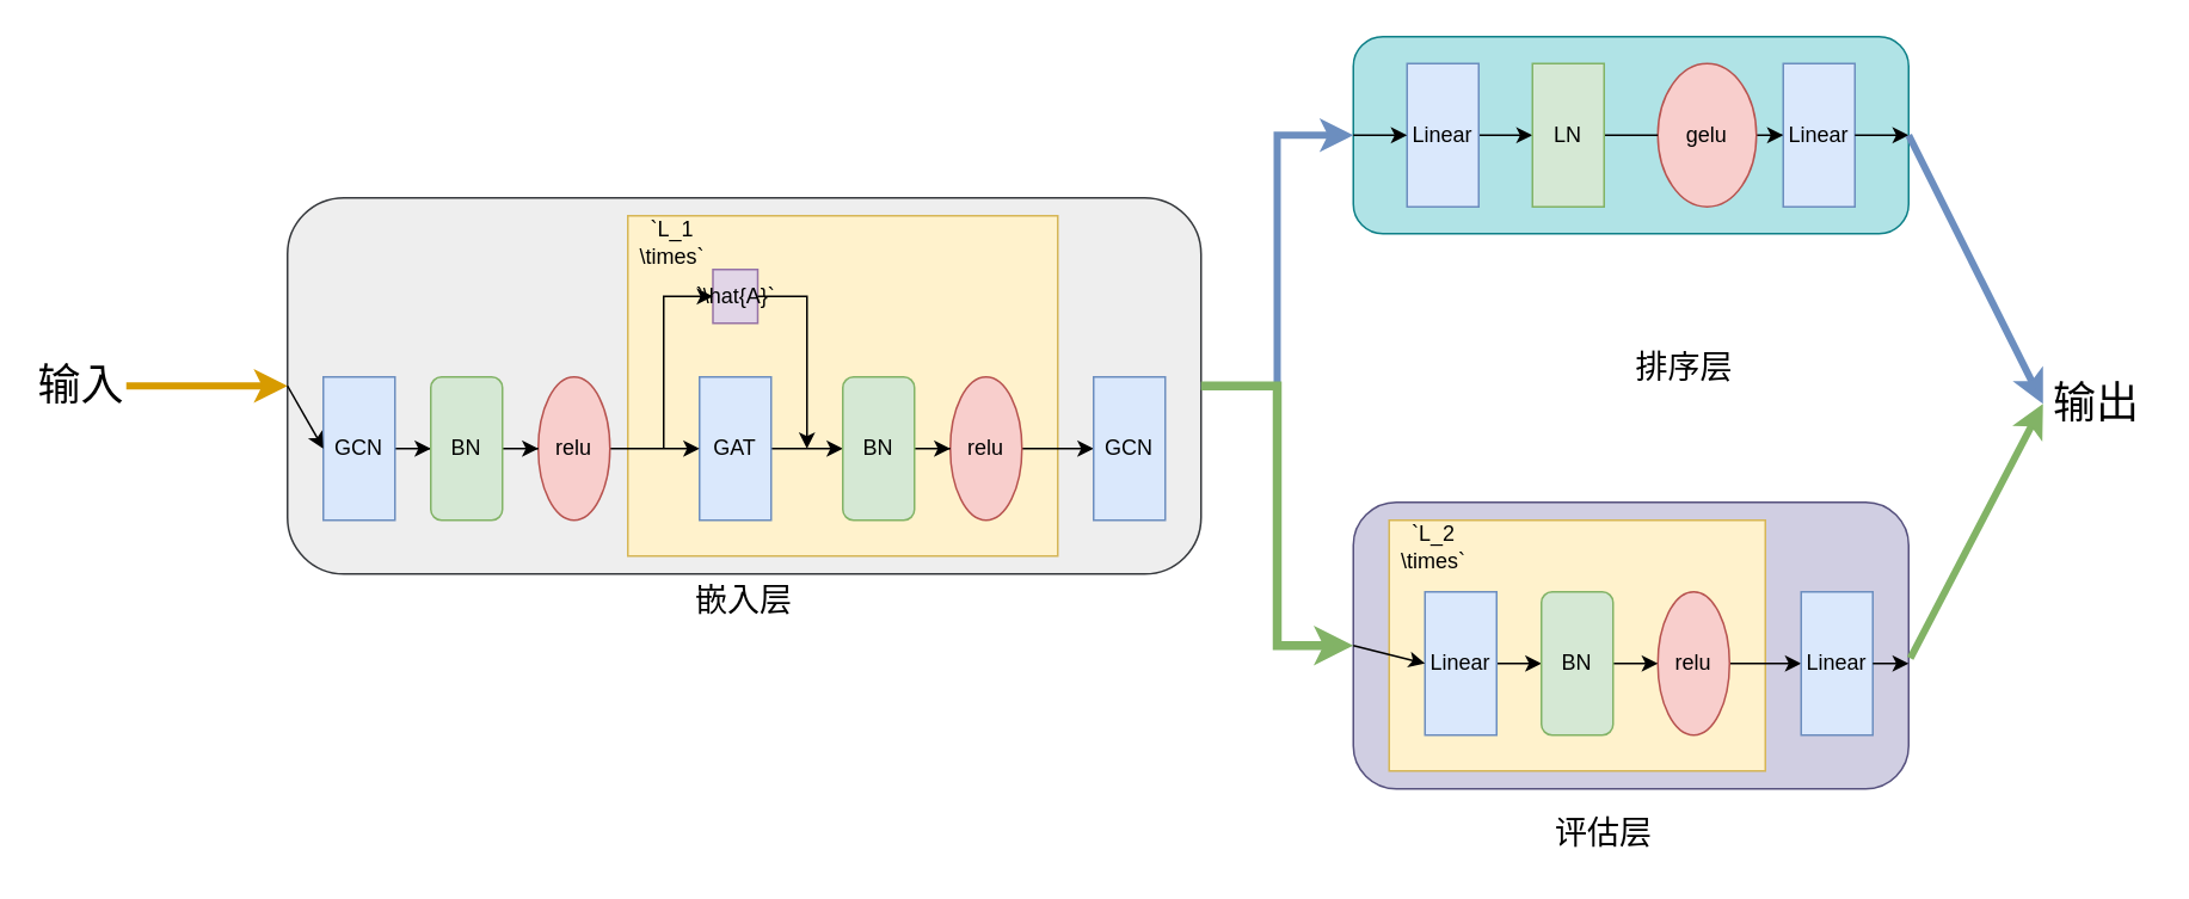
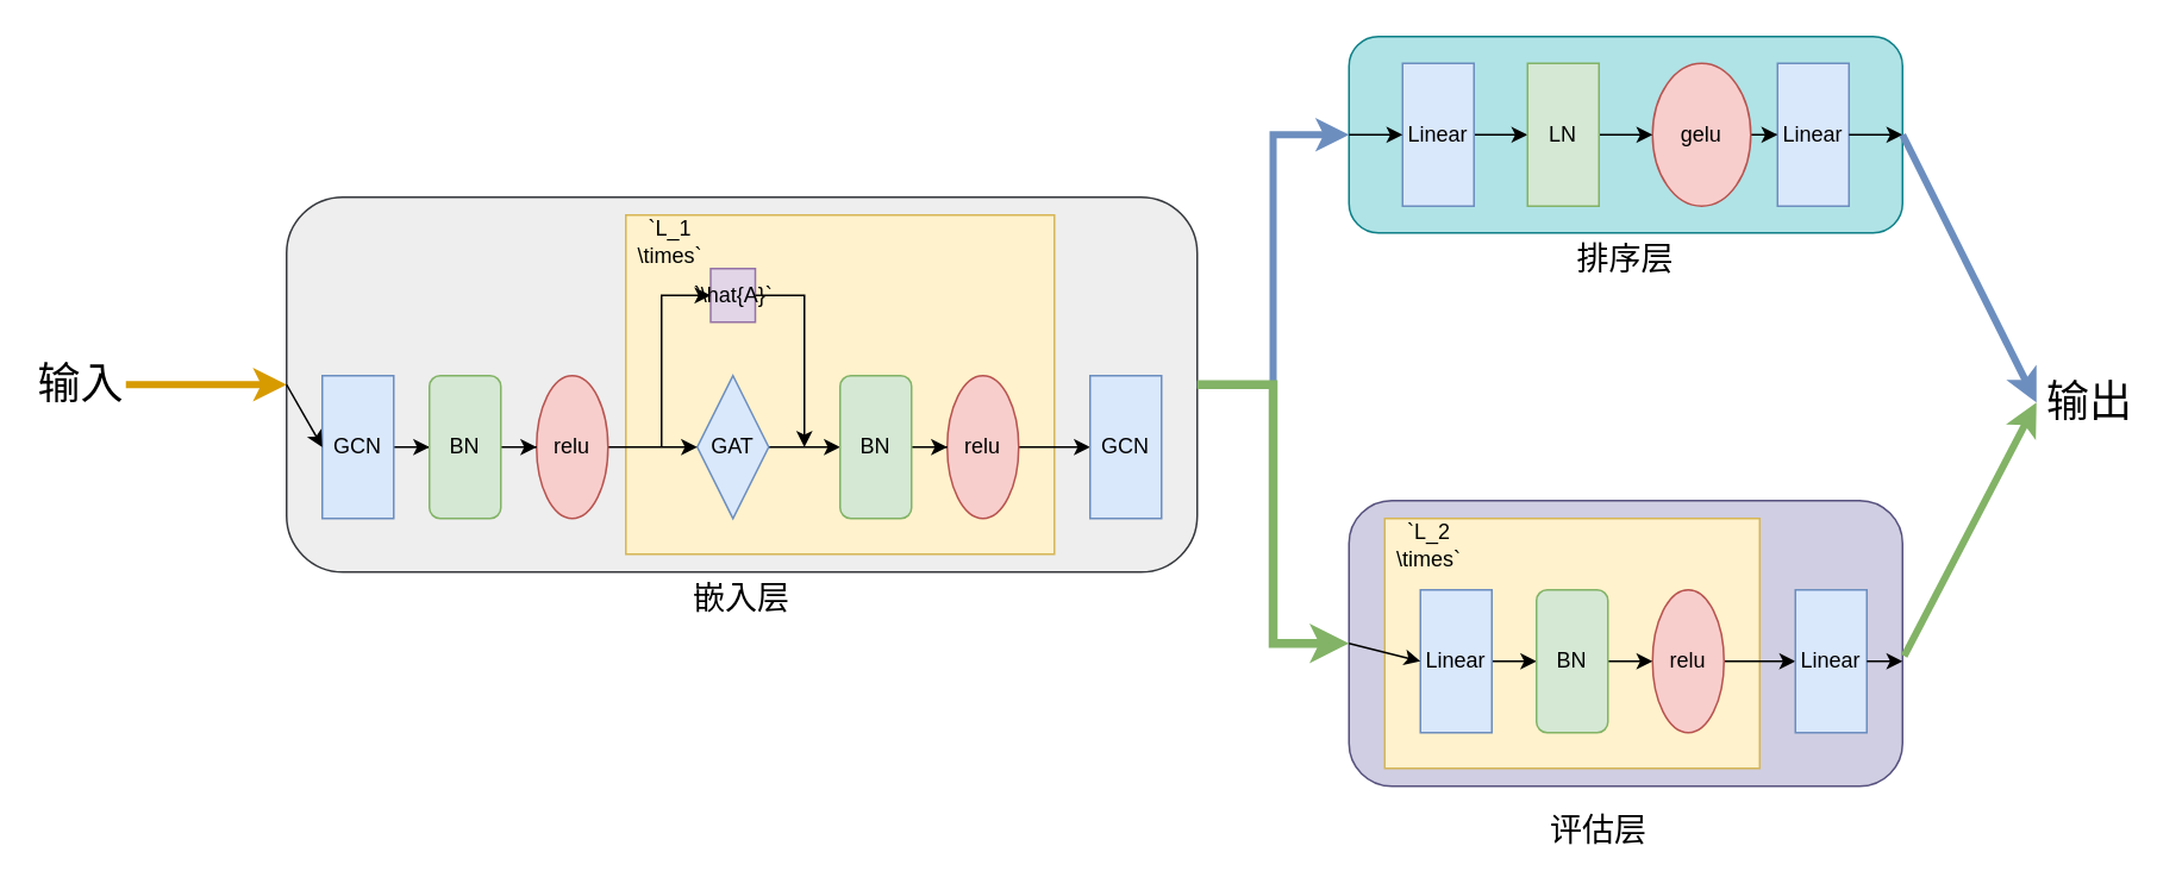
- <mxCell id="38" value="" style="edgeStyle=orthogonalEdgeStyle;rounded=0;orthogonalLoop=1;jettySize=auto;html=1;endArrow=none;" parent="1" source="39" target="37" edge="1"><mxGeometry relative="1" as="geometry" /></mxCell>
+ <mxCell id="38" value="" style="edgeStyle=orthogonalEdgeStyle;rounded=0;orthogonalLoop=1;jettySize=auto;html=1;" parent="1" source="39" target="37" edge="1"><mxGeometry relative="1" as="geometry" /></mxCell>
- <mxCell id="52" value="&lt;font style=&quot;font-size: 18px;&quot;&gt;排序层&lt;/font&gt;" style="text;html=1;strokeColor=none;fillColor=none;align=center;verticalAlign=middle;whiteSpace=wrap;rounded=0;" vertex="1" parent="1"><mxGeometry x="910" y="190" width="60" height="30" as="geometry" /></mxCell>
+ <mxCell id="52" value="&lt;font style=&quot;font-size: 18px;&quot;&gt;排序层&lt;/font&gt;" style="text;html=1;strokeColor=none;fillColor=none;align=center;verticalAlign=middle;whiteSpace=wrap;rounded=0;" vertex="1" parent="1"><mxGeometry x="880" y="130" width="60" height="30" as="geometry" /></mxCell>
- <mxCell id="5" value="GAT" style="rounded=0;whiteSpace=wrap;html=1;fillColor=#dae8fc;strokeColor=#6c8ebf;" parent="1" vertex="1"><mxGeometry x="390" y="210" width="40" height="80" as="geometry" /></mxCell>
+ <mxCell id="5" value="GAT" style="rhombus;whiteSpace=wrap;html=1;fillColor=#dae8fc;strokeColor=#6c8ebf;" parent="1" vertex="1"><mxGeometry x="390" y="210" width="40" height="80" as="geometry" /></mxCell>
